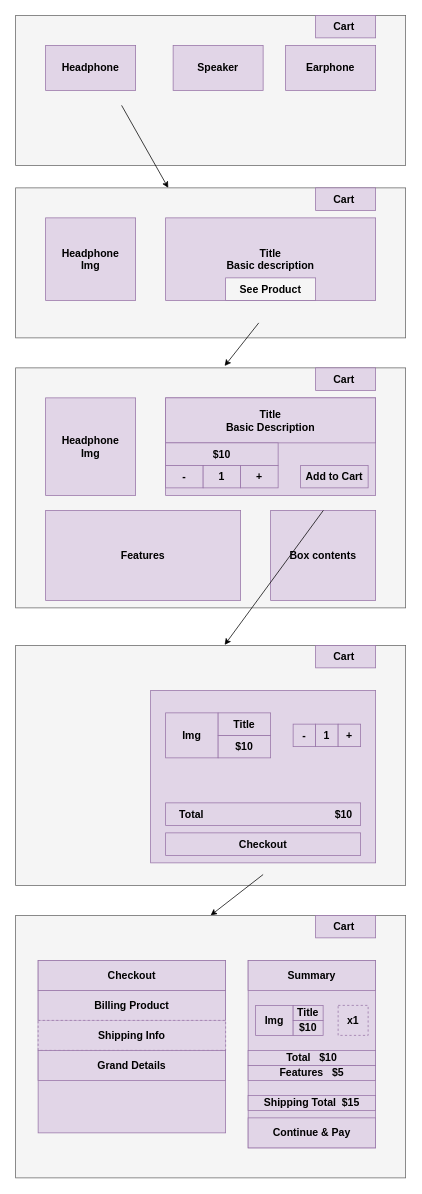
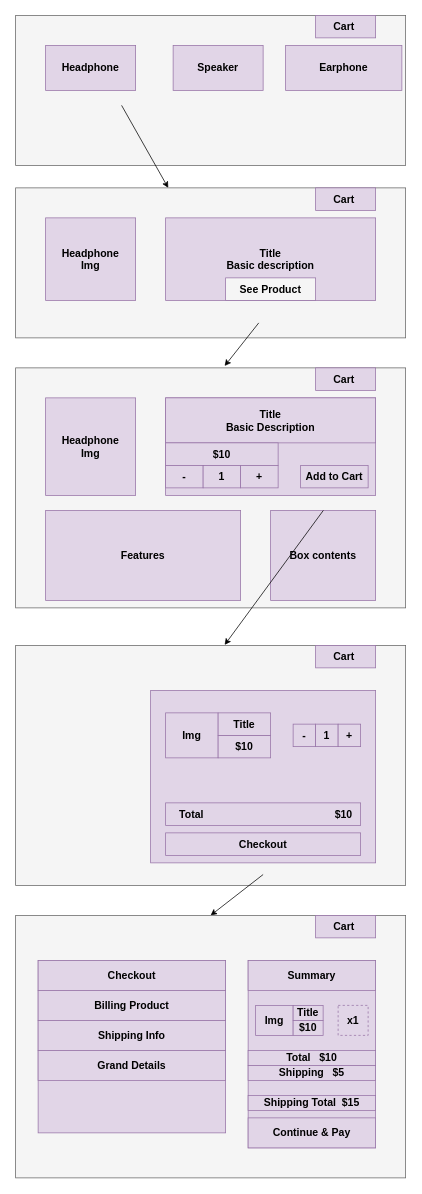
- <mxCell id="5" value="&lt;span style=&quot;font-size: 14px;&quot;&gt;&lt;b&gt;&lt;font color=&quot;#000000&quot;&gt;Earphone&lt;/font&gt;&lt;br&gt;&lt;/b&gt;&lt;/span&gt;" style="rounded=0;whiteSpace=wrap;html=1;fillColor=#e1d5e7;strokeColor=#9673a6;" vertex="1" parent="1"><mxGeometry x="380" y="60" width="120" height="60" as="geometry" /></mxCell>
+ <mxCell id="5" value="&lt;span style=&quot;font-size: 14px;&quot;&gt;&lt;b&gt;&lt;font color=&quot;#000000&quot;&gt;Earphone&lt;/font&gt;&lt;br&gt;&lt;/b&gt;&lt;/span&gt;" style="rounded=0;whiteSpace=wrap;html=1;fillColor=#e1d5e7;strokeColor=#9673a6;" vertex="1" parent="1"><mxGeometry x="380" y="60" width="155" height="60" as="geometry" /></mxCell>
- <mxCell id="45" value="&lt;font color=&quot;#000000&quot; style=&quot;font-size: 14px;&quot;&gt;&lt;b style=&quot;&quot;&gt;Shipping Info&lt;br&gt;&lt;/b&gt;&lt;/font&gt;" style="rounded=0;whiteSpace=wrap;html=1;fillColor=#e1d5e7;strokeColor=#9673a6;dashed=1;" vertex="1" parent="1"><mxGeometry x="50" y="1360" width="250" height="40" as="geometry" /></mxCell>
+ <mxCell id="45" value="&lt;font color=&quot;#000000&quot; style=&quot;font-size: 14px;&quot;&gt;&lt;b style=&quot;&quot;&gt;Shipping Info&lt;br&gt;&lt;/b&gt;&lt;/font&gt;" style="rounded=0;whiteSpace=wrap;html=1;fillColor=#e1d5e7;strokeColor=#9673a6;" vertex="1" parent="1"><mxGeometry x="50" y="1360" width="250" height="40" as="geometry" /></mxCell>
- <mxCell id="54" value="&lt;font color=&quot;#000000&quot; style=&quot;font-size: 14px;&quot;&gt;&lt;b style=&quot;&quot;&gt;Features&amp;nbsp; &amp;nbsp;$5&lt;br&gt;&lt;/b&gt;&lt;/font&gt;" style="rounded=0;whiteSpace=wrap;html=1;fillColor=#e1d5e7;strokeColor=#9673a6;" vertex="1" parent="1"><mxGeometry x="330" y="1420" width="170" height="20" as="geometry" /></mxCell>
+ <mxCell id="54" value="&lt;font color=&quot;#000000&quot; style=&quot;font-size: 14px;&quot;&gt;&lt;b style=&quot;&quot;&gt;Shipping&amp;nbsp; &amp;nbsp;$5&lt;br&gt;&lt;/b&gt;&lt;/font&gt;" style="rounded=0;whiteSpace=wrap;html=1;fillColor=#e1d5e7;strokeColor=#9673a6;" vertex="1" parent="1"><mxGeometry x="330" y="1420" width="170" height="20" as="geometry" /></mxCell>
